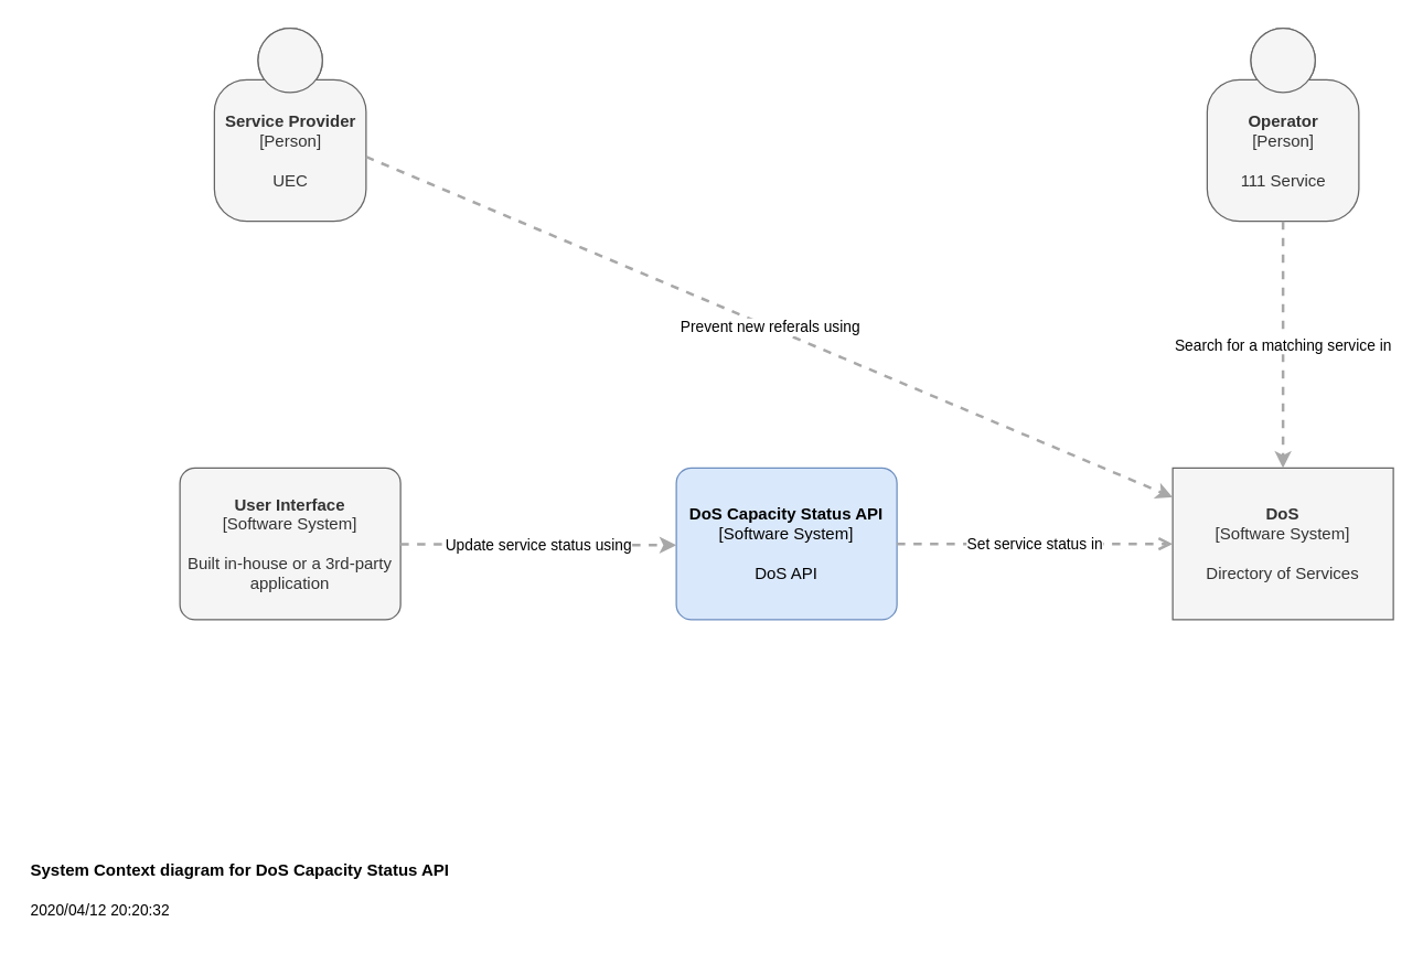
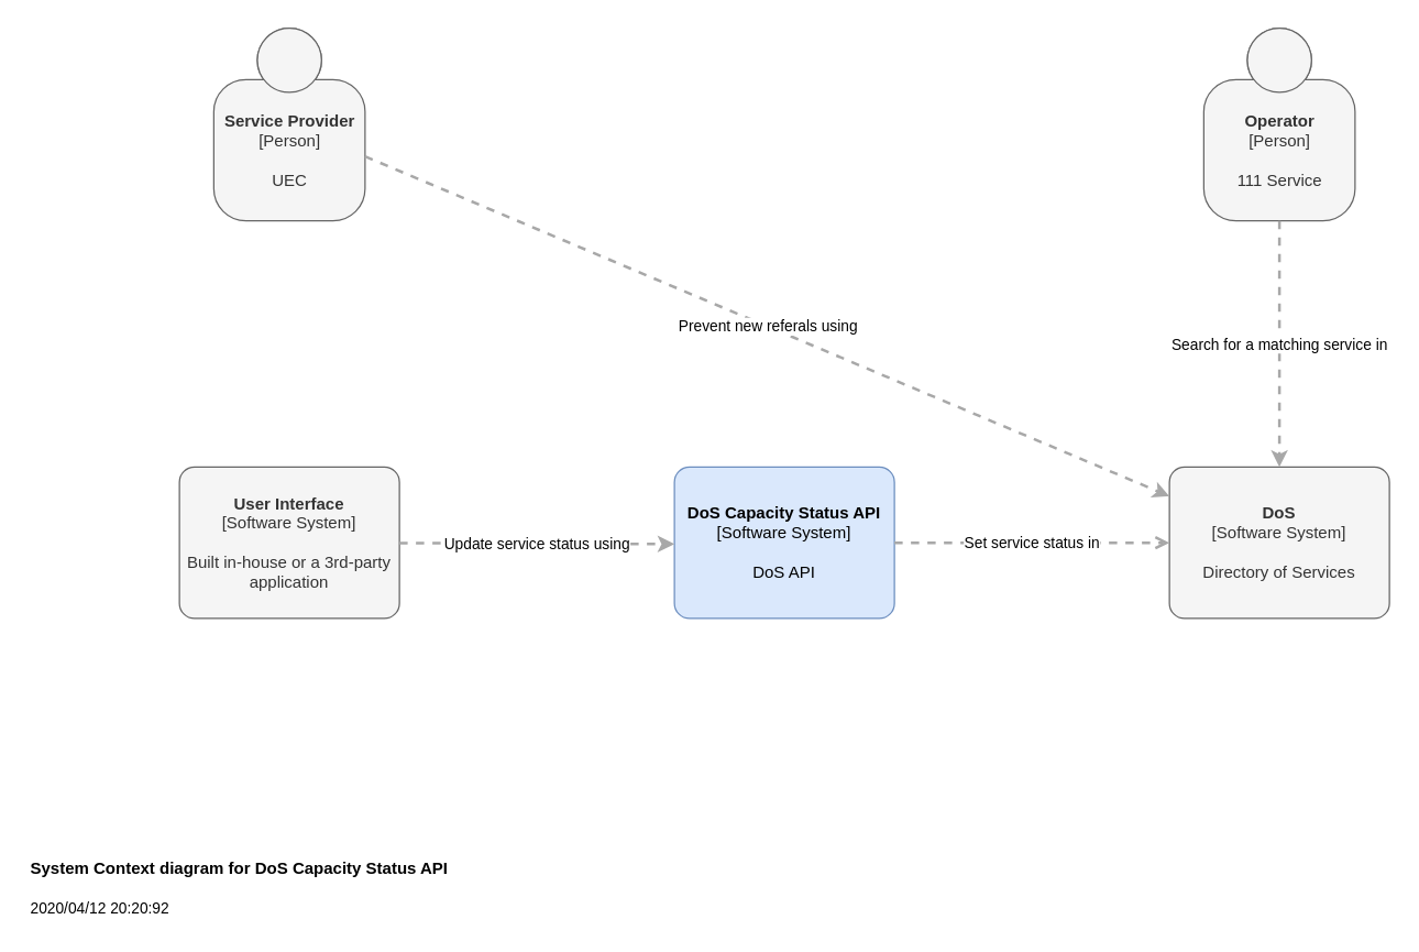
- <mxCell id="5" value="&lt;b&gt;DoS&lt;/b&gt;&lt;br&gt;&lt;div&gt;[Software System]&lt;/div&gt;&lt;br&gt;&lt;div&gt;Directory of Services&lt;/div&gt;" style="whiteSpace=wrap;html=1;labelBackgroundColor=none;fillColor=#f5f5f5;fontColor=#333333;align=center;arcSize=10;strokeColor=#666666;points=[[0.25,0,0],[0.5,0,0],[0.75,0,0],[1,0.25,0],[1,0.5,0],[1,0.75,0],[0.75,1,0],[0.5,1,0],[0.25,1,0],[0,0.75,0],[0,0.5,0],[0,0.25,0]];rounded=0;" parent="1" vertex="1"><mxGeometry x="850" y="339" width="160" height="110.0" as="geometry" /></mxCell>
+ <mxCell id="5" value="&lt;b&gt;DoS&lt;/b&gt;&lt;br&gt;&lt;div&gt;[Software System]&lt;/div&gt;&lt;br&gt;&lt;div&gt;Directory of Services&lt;/div&gt;" style="rounded=1;whiteSpace=wrap;html=1;labelBackgroundColor=none;fillColor=#f5f5f5;fontColor=#333333;align=center;arcSize=10;strokeColor=#666666;points=[[0.25,0,0],[0.5,0,0],[0.75,0,0],[1,0.25,0],[1,0.5,0],[1,0.75,0],[0.75,1,0],[0.5,1,0],[0.25,1,0],[0,0.75,0],[0,0.5,0],[0,0.25,0]];" parent="1" vertex="1"><mxGeometry x="850" y="339" width="160" height="110.0" as="geometry" /></mxCell>
- <mxCell id="11" value="&lt;b&gt;System Context diagram for DoS Capacity Status API&lt;/b&gt;&lt;br style=&quot;font-size: 11px&quot;&gt;&lt;font style=&quot;font-size: 11px&quot;&gt;&lt;br&gt;&lt;font style=&quot;font-size: 11px&quot;&gt;2020/04/12 20:20:32&lt;/font&gt;&lt;/font&gt;" style="text;html=1;strokeColor=none;fillColor=none;align=left;verticalAlign=middle;whiteSpace=wrap;rounded=0;" parent="1" vertex="1"><mxGeometry x="20" y="620" width="430" height="50" as="geometry" /></mxCell>
+ <mxCell id="11" value="&lt;b&gt;System Context diagram for DoS Capacity Status API&lt;/b&gt;&lt;br style=&quot;font-size: 11px&quot;&gt;&lt;font style=&quot;font-size: 11px&quot;&gt;&lt;br&gt;&lt;font style=&quot;font-size: 11px&quot;&gt;2020/04/12 20:20:92&lt;/font&gt;&lt;/font&gt;" style="text;html=1;strokeColor=none;fillColor=none;align=left;verticalAlign=middle;whiteSpace=wrap;rounded=0;" parent="1" vertex="1"><mxGeometry x="20" y="620" width="430" height="50" as="geometry" /></mxCell>
